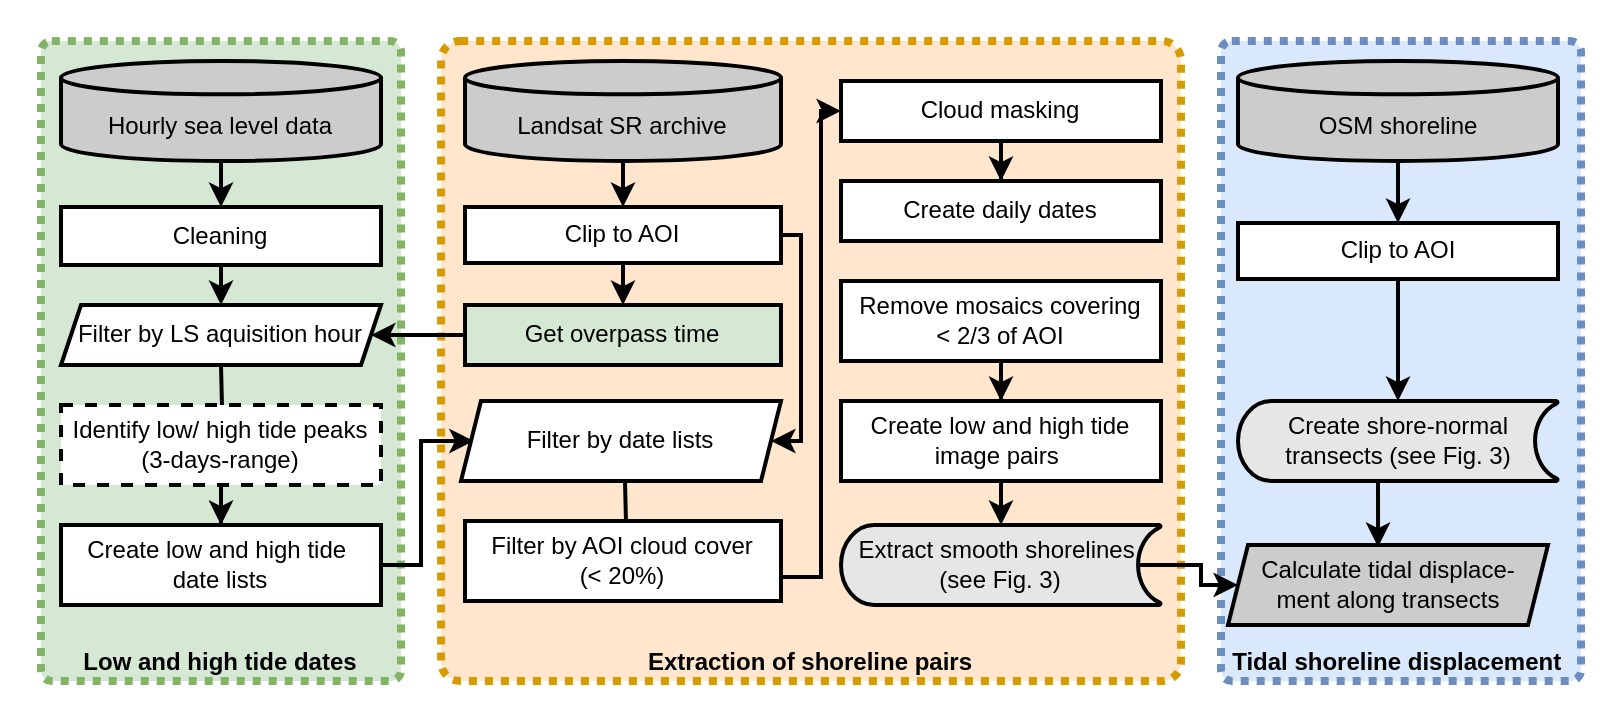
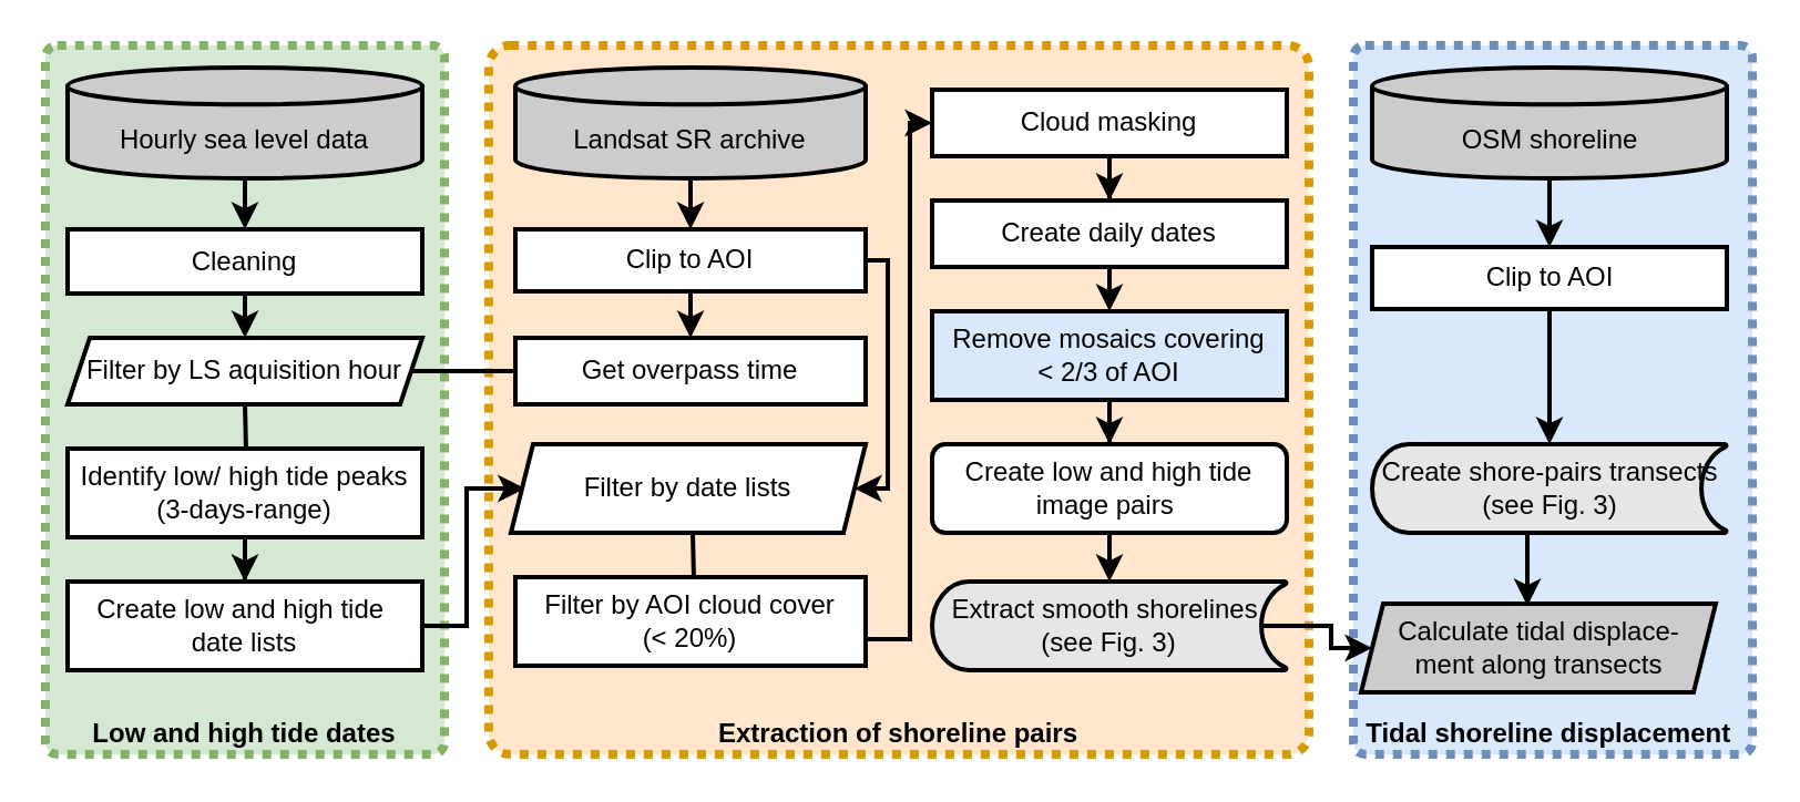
+ <mxCell id="26" style="edgeStyle=orthogonalEdgeStyle;rounded=0;orthogonalLoop=1;jettySize=auto;html=1;exitX=0.5;exitY=1;exitDx=0;exitDy=0;entryX=0.5;entryY=0;entryDx=0;entryDy=0;strokeWidth=2;" edge="1" parent="1" source="27" target="29"><mxGeometry relative="1" as="geometry" /></mxCell>
- <mxCell id="29" value="Remove mosaics covering &lt;br&gt;&amp;lt; 2/3 of AOI" style="whiteSpace=wrap;html=1;strokeWidth=2;" parent="1" vertex="1"><mxGeometry x="420" y="140" width="160" height="40" as="geometry" /></mxCell>
+ <mxCell id="29" value="Remove mosaics covering &lt;br&gt;&amp;lt; 2/3 of AOI" style="whiteSpace=wrap;html=1;strokeWidth=2;fillColor=#dae8fc;" parent="1" vertex="1"><mxGeometry x="420" y="140" width="160" height="40" as="geometry" /></mxCell>
- <mxCell id="9" value="" style="edgeStyle=orthogonalEdgeStyle;rounded=0;orthogonalLoop=1;jettySize=auto;html=1;entryX=1;entryY=0.5;entryDx=0;entryDy=0;strokeWidth=2;" parent="1" source="10" target="40" edge="1"><mxGeometry relative="1" as="geometry"><mxPoint x="205" y="167" as="targetPoint" /></mxGeometry></mxCell>
+ <mxCell id="9" value="" style="edgeStyle=orthogonalEdgeStyle;rounded=0;orthogonalLoop=1;jettySize=auto;html=1;entryX=1;entryY=0.5;entryDx=0;entryDy=0;strokeWidth=2;endArrow=none;" parent="1" source="10" target="40" edge="1"><mxGeometry relative="1" as="geometry"><mxPoint x="205" y="167" as="targetPoint" /></mxGeometry></mxCell>
- <mxCell id="10" value="Get overpass time" style="whiteSpace=wrap;html=1;strokeWidth=2;fillColor=#d5e8d4;" parent="1" vertex="1"><mxGeometry x="232" y="152" width="158" height="30" as="geometry" /></mxCell>
+ <mxCell id="10" value="Get overpass time" style="whiteSpace=wrap;html=1;strokeWidth=2;" parent="1" vertex="1"><mxGeometry x="232" y="152" width="158" height="30" as="geometry" /></mxCell>
- <mxCell id="31" value="Create low and high tide image pairs&amp;nbsp;" style="whiteSpace=wrap;html=1;strokeWidth=2;" parent="1" vertex="1"><mxGeometry x="420" y="200" width="160" height="40" as="geometry" /></mxCell>
+ <mxCell id="31" value="Create low and high tide image pairs&amp;nbsp;" style="whiteSpace=wrap;html=1;strokeWidth=2;rounded=1;" parent="1" vertex="1"><mxGeometry x="420" y="200" width="160" height="40" as="geometry" /></mxCell>
- <mxCell id="39" value="Create shore-normal transects (see Fig. 3)" style="strokeWidth=2;html=1;shape=mxgraph.flowchart.stored_data;whiteSpace=wrap;fillColor=#E6E6E6;" parent="1" vertex="1"><mxGeometry x="618.5" y="200" width="160" height="40" as="geometry" /></mxCell>
+ <mxCell id="39" value="Create shore-pairs transects (see Fig. 3)" style="strokeWidth=2;html=1;shape=mxgraph.flowchart.stored_data;whiteSpace=wrap;fillColor=#E6E6E6;" parent="1" vertex="1"><mxGeometry x="618.5" y="200" width="160" height="40" as="geometry" /></mxCell>
- <mxCell id="15" value="Identify low/ high tide peaks (3-days-range)" style="whiteSpace=wrap;html=1;strokeWidth=2;dashed=1;" parent="1" vertex="1"><mxGeometry x="30" y="202" width="160" height="40" as="geometry" /></mxCell>
+ <mxCell id="15" value="Identify low/ high tide peaks (3-days-range)" style="whiteSpace=wrap;html=1;strokeWidth=2;" parent="1" vertex="1"><mxGeometry x="30" y="202" width="160" height="40" as="geometry" /></mxCell>
